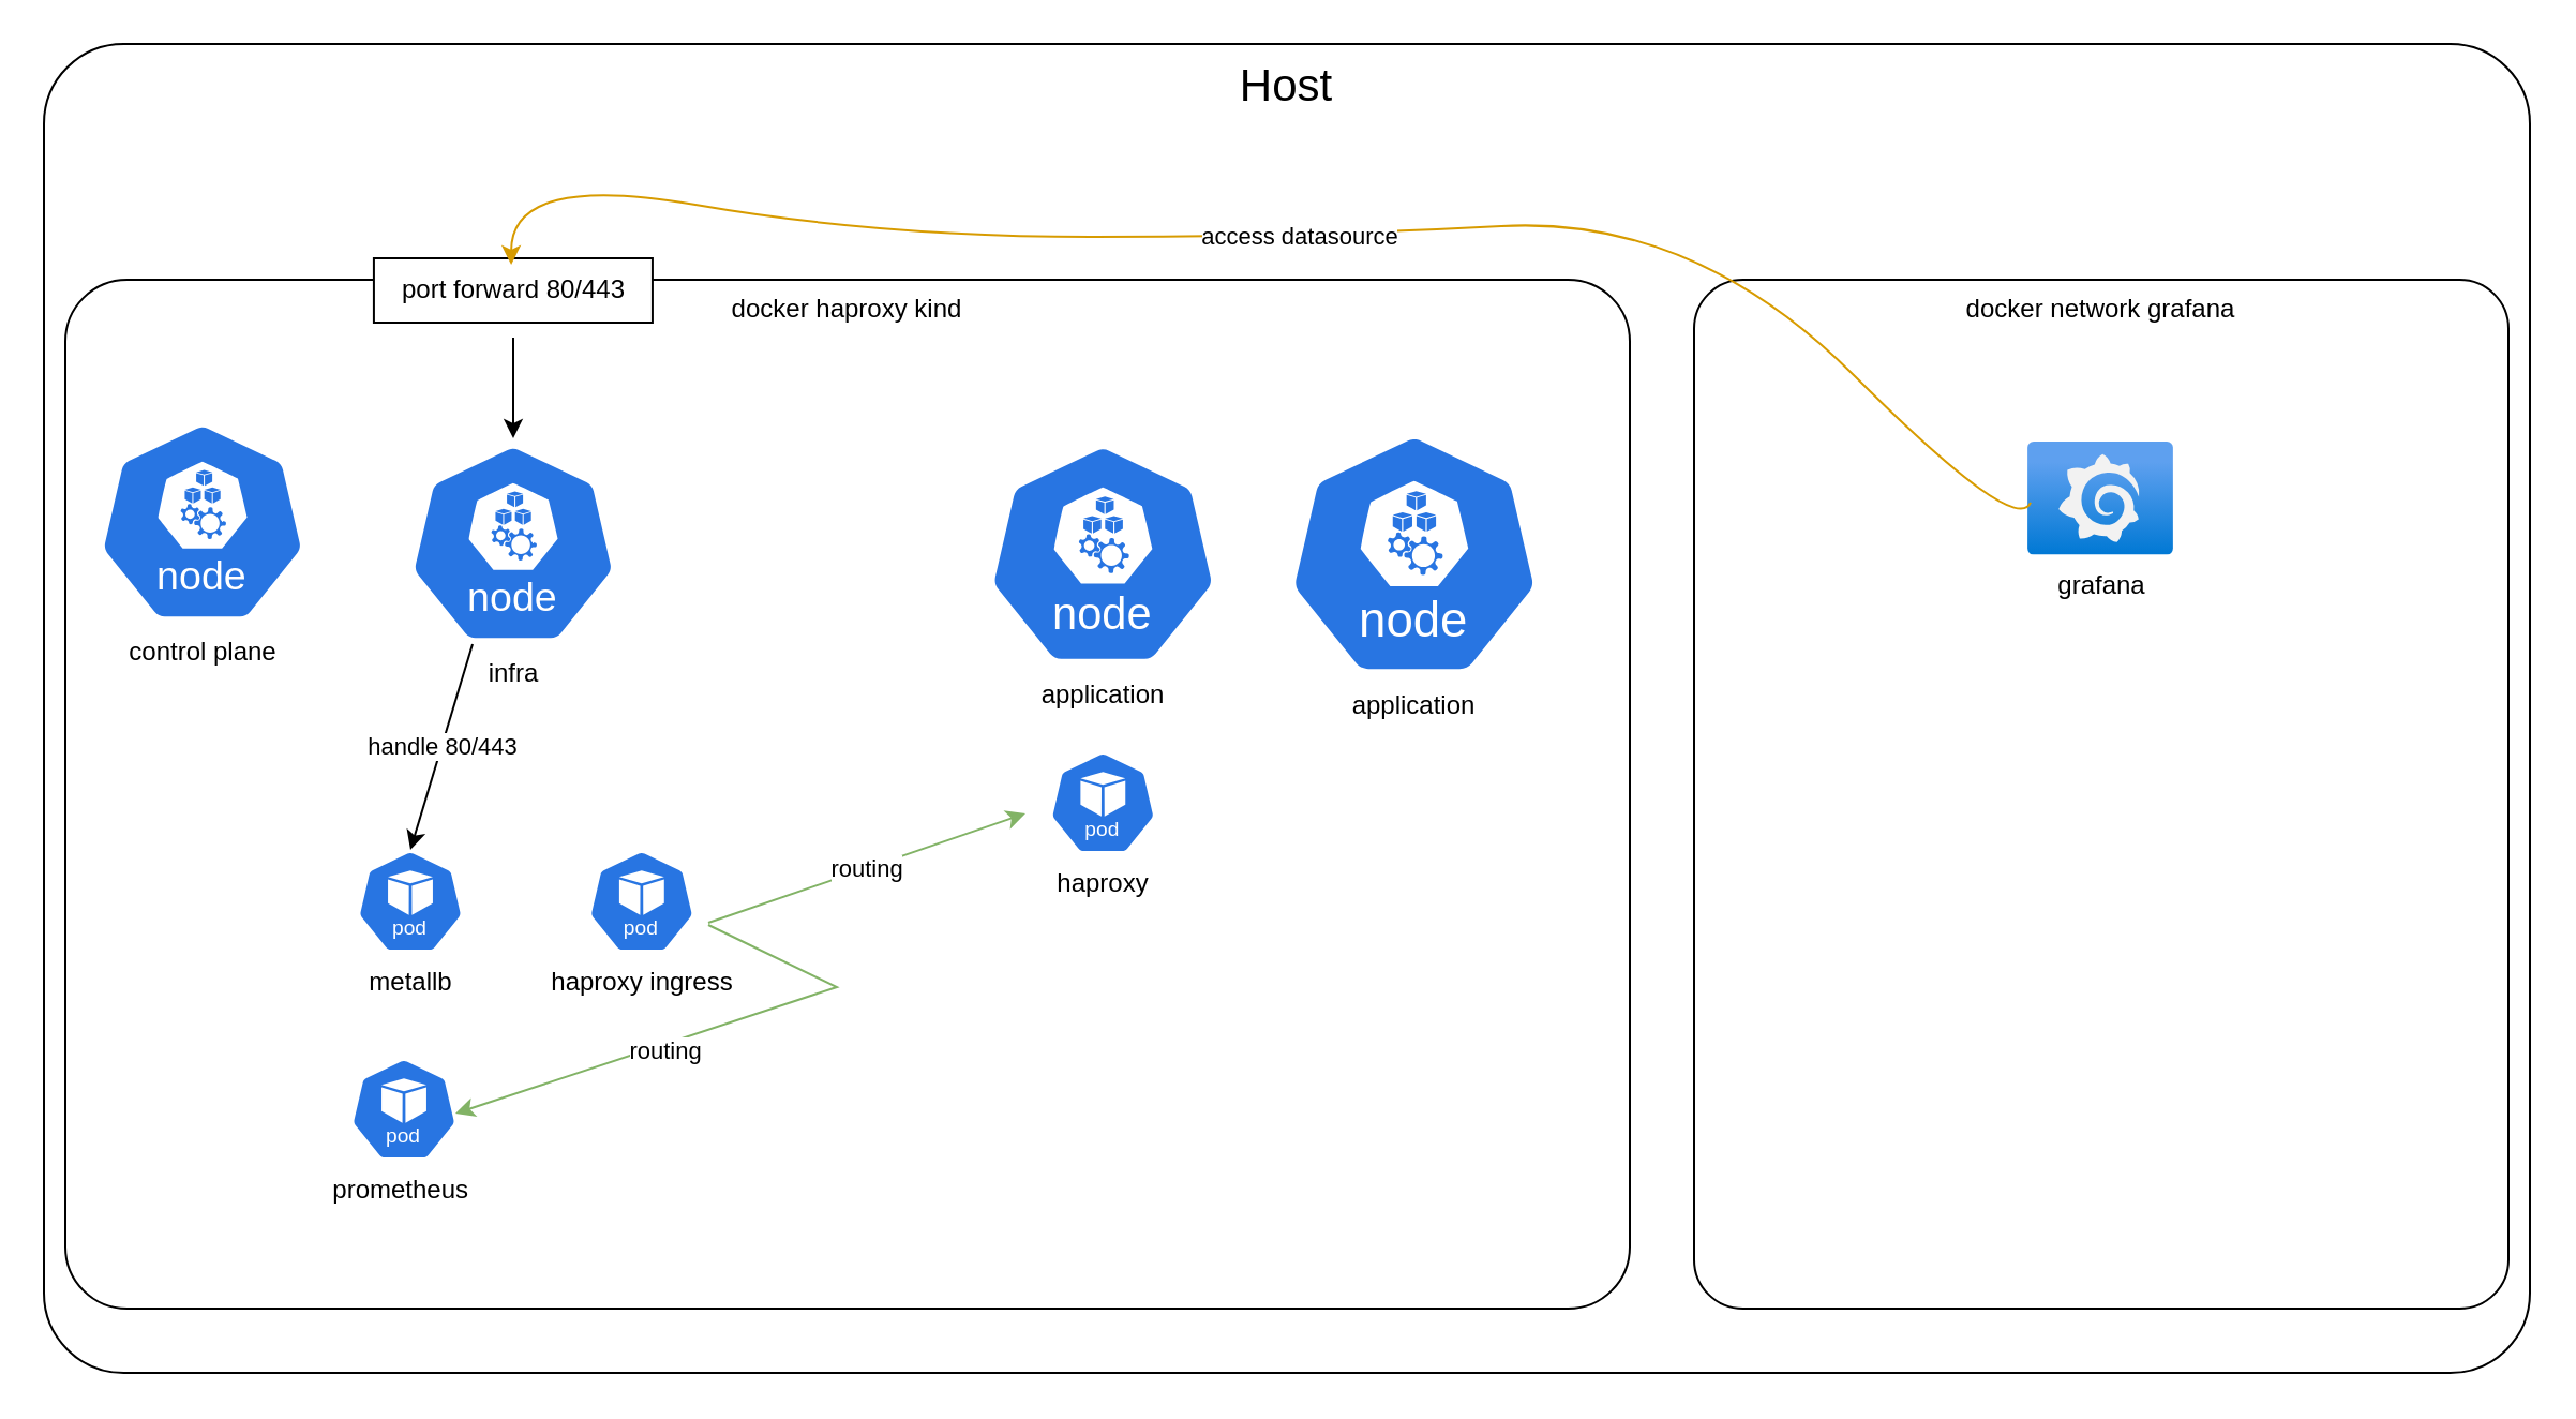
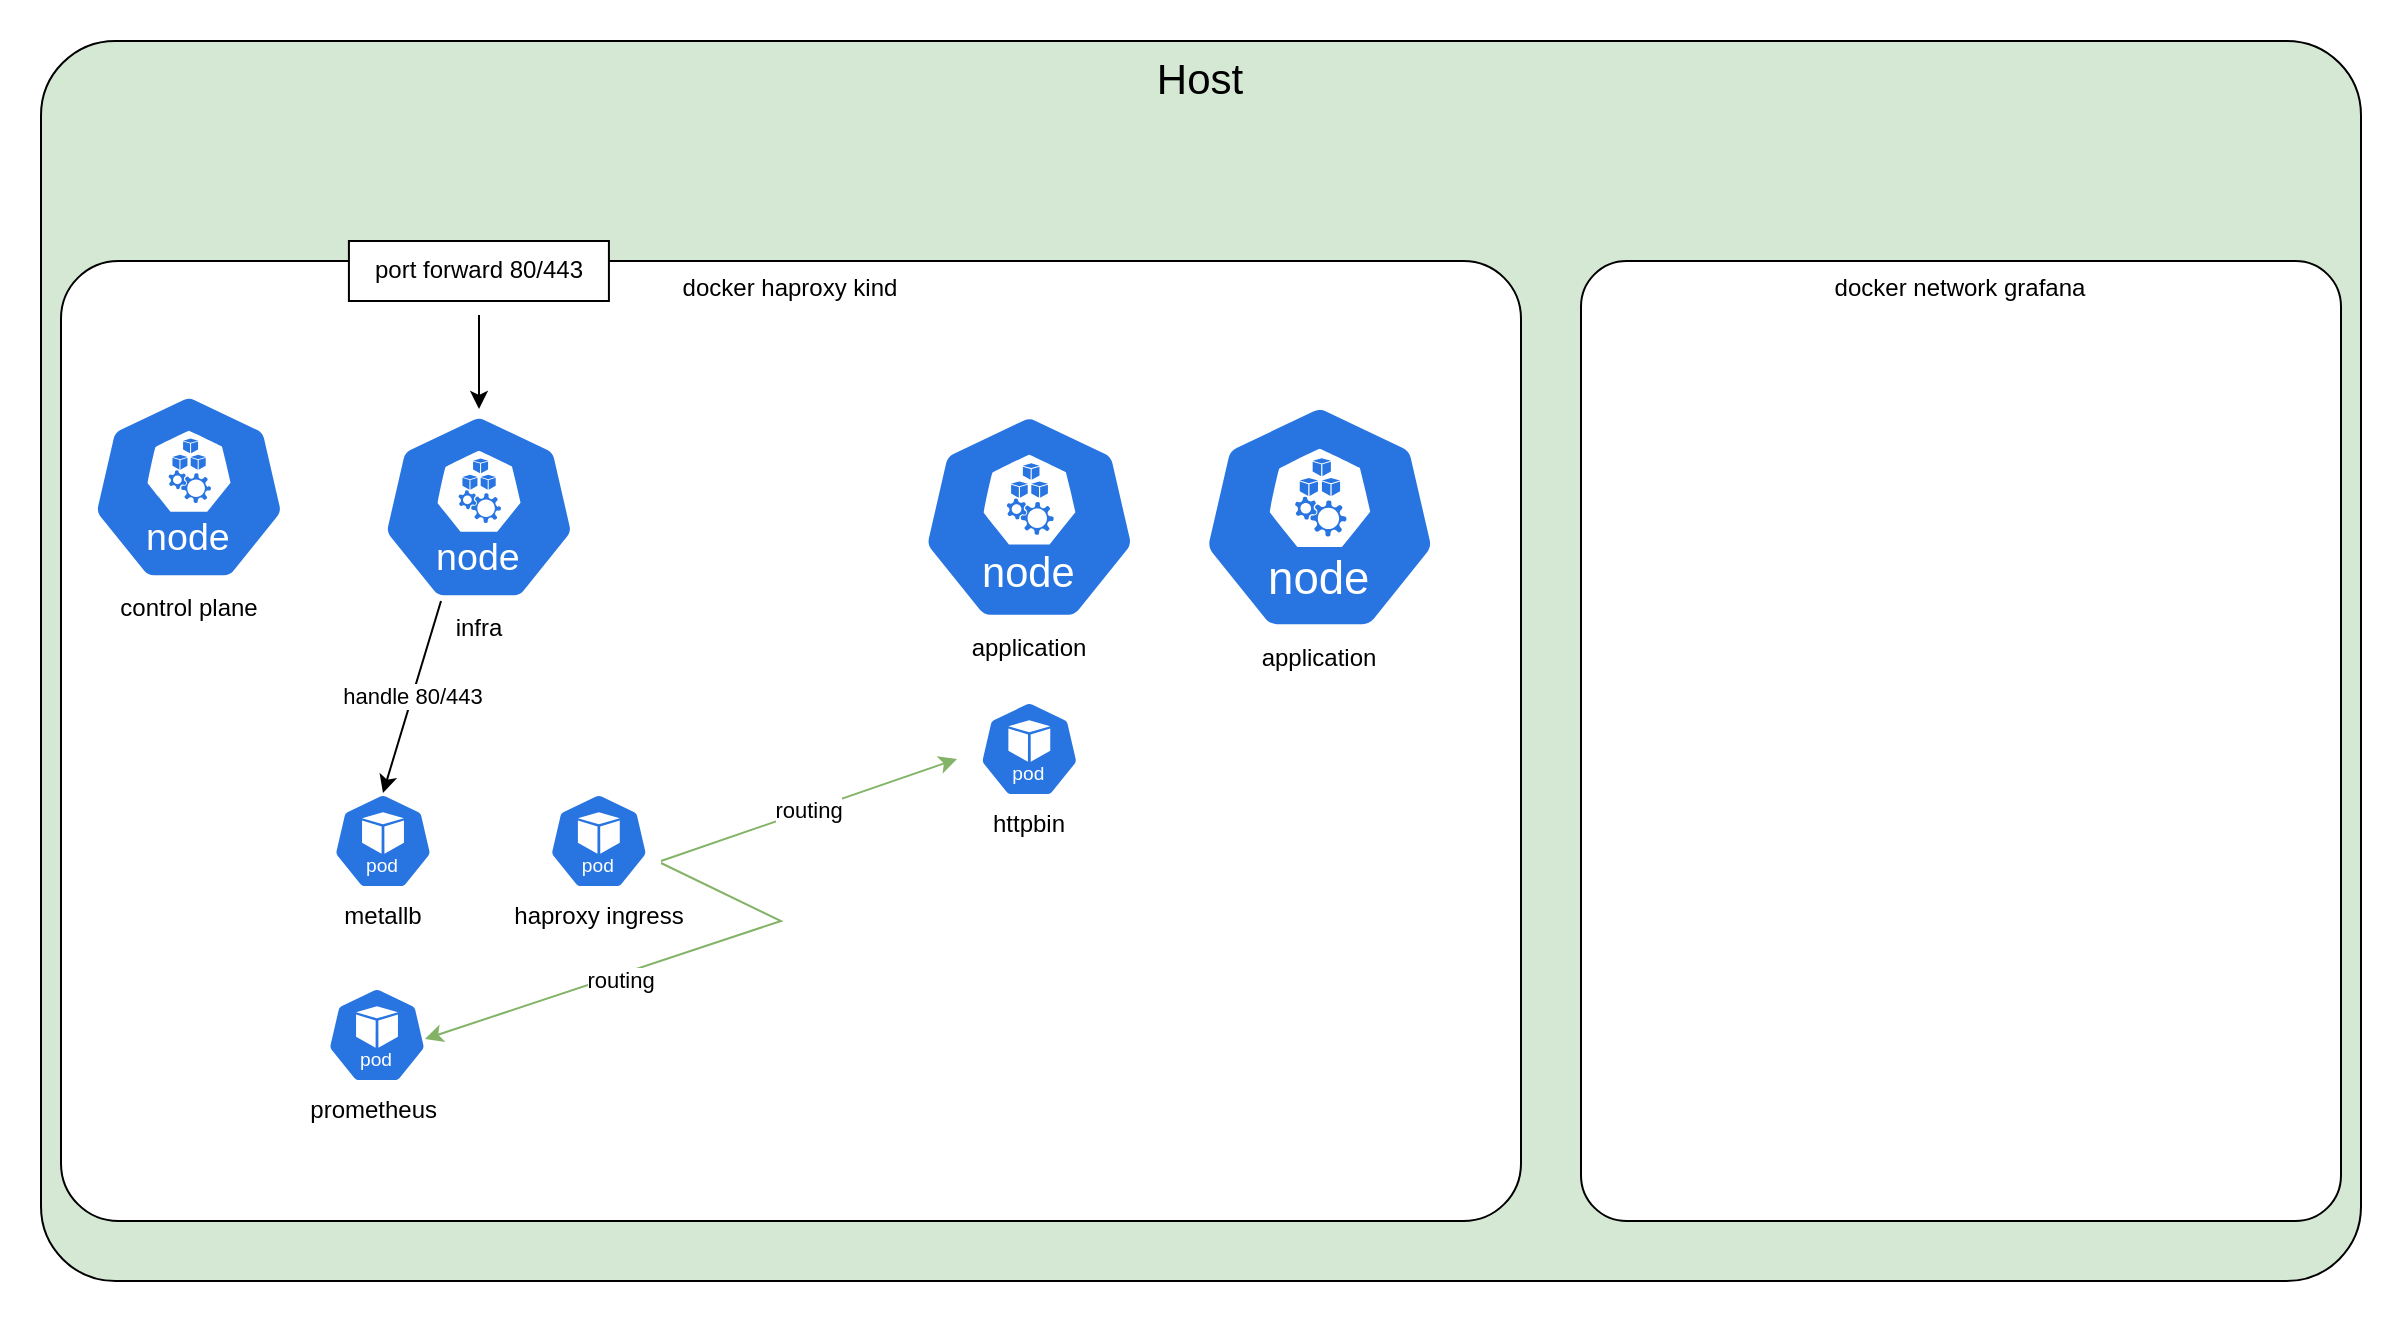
- <mxCell id="2" value="Host" style="rounded=1;whiteSpace=wrap;html=1;arcSize=6;verticalAlign=top;fontSize=21;" vertex="1" parent="1"><mxGeometry x="20" y="20" width="1160" height="620" as="geometry" /></mxCell>
+ <mxCell id="2" value="Host" style="rounded=1;whiteSpace=wrap;html=1;arcSize=6;verticalAlign=top;fontSize=21;fillColor=#d5e8d4;" vertex="1" parent="1"><mxGeometry x="20" y="20" width="1160" height="620" as="geometry" /></mxCell>
- <mxCell id="19" value="access datasource" style="curved=1;endArrow=classic;html=1;rounded=0;entryX=0.493;entryY=0.1;entryDx=0;entryDy=0;entryPerimeter=0;exitX=0.015;exitY=0.53;exitDx=0;exitDy=0;exitPerimeter=0;fillColor=#ffe6cc;strokeColor=#d79b00;" edge="1" parent="1" source="18" target="10"><mxGeometry width="50" height="50" relative="1" as="geometry"><mxPoint x="890" y="250" as="sourcePoint" /><mxPoint x="940" y="200" as="targetPoint" /><Array as="points"><mxPoint x="940" y="250" /><mxPoint x="790" y="100" /><mxPoint x="610" y="110" /><mxPoint x="410" y="110" /><mxPoint x="238" y="80" /></Array></mxGeometry></mxCell>
- <mxCell id="18" value="grafana" style="image;aspect=fixed;html=1;points=[];align=center;fontSize=12;image=img/lib/azure2/other/Grafana.svg;" vertex="1" parent="1"><mxGeometry x="946" y="206" width="68" height="52.8" as="geometry" /></mxCell>
- <mxCell id="14" value="haproxy" style="aspect=fixed;sketch=0;html=1;dashed=0;whitespace=wrap;verticalLabelPosition=bottom;verticalAlign=top;fillColor=#2875E2;strokeColor=#ffffff;points=[[0.005,0.63,0],[0.1,0.2,0],[0.9,0.2,0],[0.5,0,0],[0.995,0.63,0],[0.72,0.99,0],[0.5,1,0],[0.28,0.99,0]];shape=mxgraph.kubernetes.icon2;kubernetesLabel=1;prIcon=pod" vertex="1" parent="1"><mxGeometry x="489.16" y="350" width="50" height="48" as="geometry" /></mxCell>
+ <mxCell id="14" value="httpbin" style="aspect=fixed;sketch=0;html=1;dashed=0;whitespace=wrap;verticalLabelPosition=bottom;verticalAlign=top;fillColor=#2875E2;strokeColor=#ffffff;points=[[0.005,0.63,0],[0.1,0.2,0],[0.9,0.2,0],[0.5,0,0],[0.995,0.63,0],[0.72,0.99,0],[0.5,1,0],[0.28,0.99,0]];shape=mxgraph.kubernetes.icon2;kubernetesLabel=1;prIcon=pod" vertex="1" parent="1"><mxGeometry x="489.16" y="350" width="50" height="48" as="geometry" /></mxCell>
